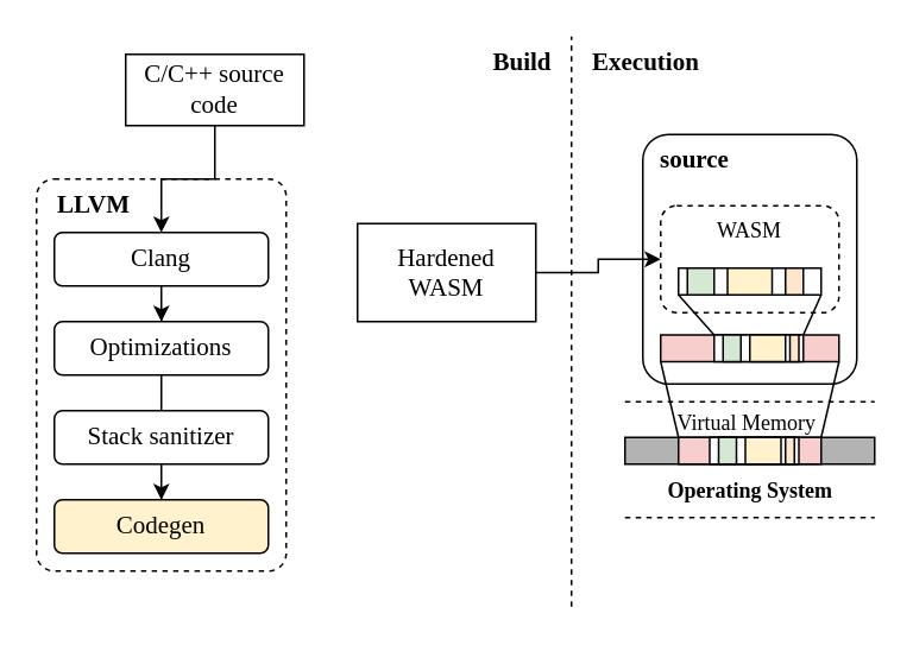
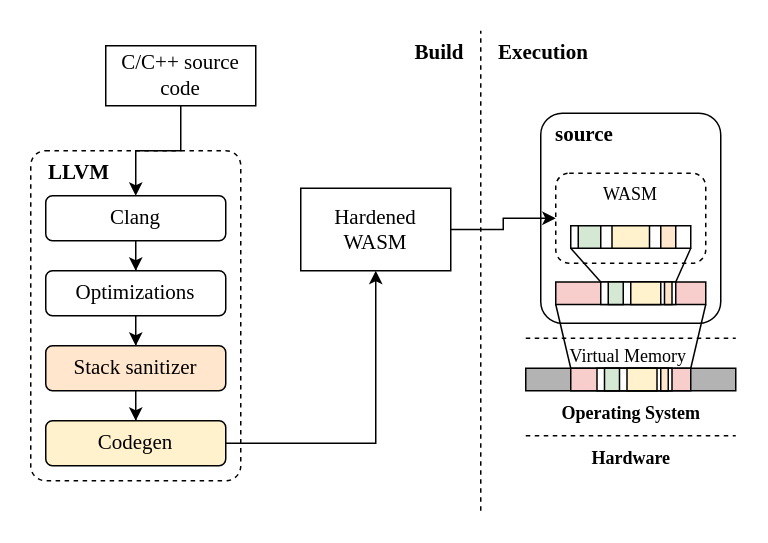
- <mxCell id="8" style="edgeStyle=orthogonalEdgeStyle;rounded=0;orthogonalLoop=1;jettySize=auto;html=1;entryX=0.5;entryY=0;entryDx=0;entryDy=0;fontSize=14;fontFamily=Computer Modern;endArrow=none;" parent="1" source="9" target="11" edge="1"><mxGeometry relative="1" as="geometry" /></mxCell>
+ <mxCell id="8" style="edgeStyle=orthogonalEdgeStyle;rounded=0;orthogonalLoop=1;jettySize=auto;html=1;entryX=0.5;entryY=0;entryDx=0;entryDy=0;fontSize=14;fontFamily=Computer Modern;" parent="1" source="9" target="11" edge="1"><mxGeometry relative="1" as="geometry" /></mxCell>
- <mxCell id="11" value="Stack sanitizer" style="rounded=1;whiteSpace=wrap;html=1;fontStyle=0;fontFamily=Computer Modern;fontSize=14;" parent="1" vertex="1"><mxGeometry x="30" y="230" width="120" height="30" as="geometry" /></mxCell>
+ <mxCell id="11" value="Stack sanitizer" style="rounded=1;whiteSpace=wrap;html=1;fontStyle=0;fontFamily=Computer Modern;fontSize=14;fillColor=#ffe6cc;" parent="1" vertex="1"><mxGeometry x="30" y="230" width="120" height="30" as="geometry" /></mxCell>
+ <mxCell id="12" style="edgeStyle=orthogonalEdgeStyle;rounded=0;orthogonalLoop=1;jettySize=auto;html=1;" edge="1" parent="1" source="13" target="15"><mxGeometry relative="1" as="geometry" /></mxCell>
+ <mxCell id="44" value="Hardware" style="text;html=1;align=center;verticalAlign=middle;resizable=0;points=[];autosize=1;strokeColor=none;fillColor=none;fontStyle=1;fontFamily=Computer Modern;fontSource=https%3A%2F%2Ffonts.googleapis.com%2Fcss%3Ffamily%3DComputer%2BModern;" vertex="1" parent="1"><mxGeometry x="385" y="290" width="70" height="30" as="geometry" /></mxCell>
